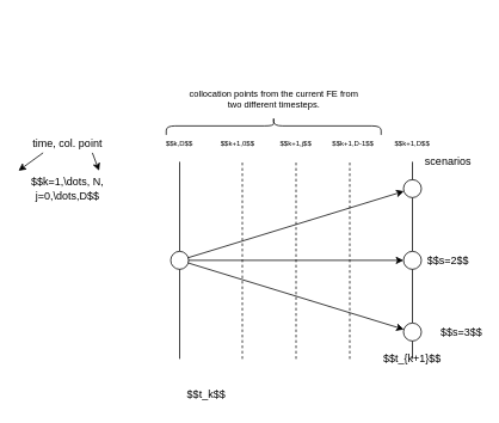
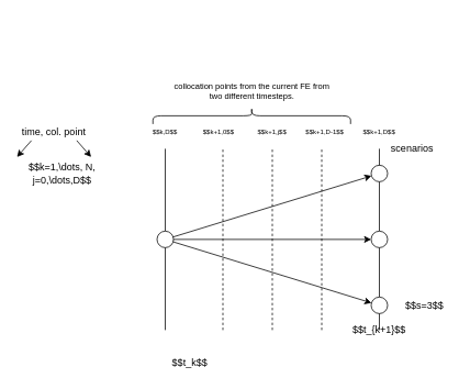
- <mxCell id="22" value="time, col. point" style="text;html=1;strokeColor=none;fillColor=none;align=center;verticalAlign=middle;whiteSpace=wrap;rounded=0;" parent="1" vertex="1"><mxGeometry x="20" y="150" width="110" height="20" as="geometry" /></mxCell>
+ <mxCell id="22" value="time, col. point" style="text;html=1;strokeColor=none;fillColor=none;align=center;verticalAlign=middle;whiteSpace=wrap;rounded=0;" parent="1" vertex="1"><mxGeometry x="10" y="150" width="110" height="20" as="geometry" /></mxCell>
- <mxCell id="17" value="$$s=2$$" style="text;html=1;strokeColor=none;fillColor=none;align=center;verticalAlign=middle;whiteSpace=wrap;rounded=0;" parent="1" vertex="1"><mxGeometry x="480" y="280" width="40" height="20" as="geometry" /></mxCell>
